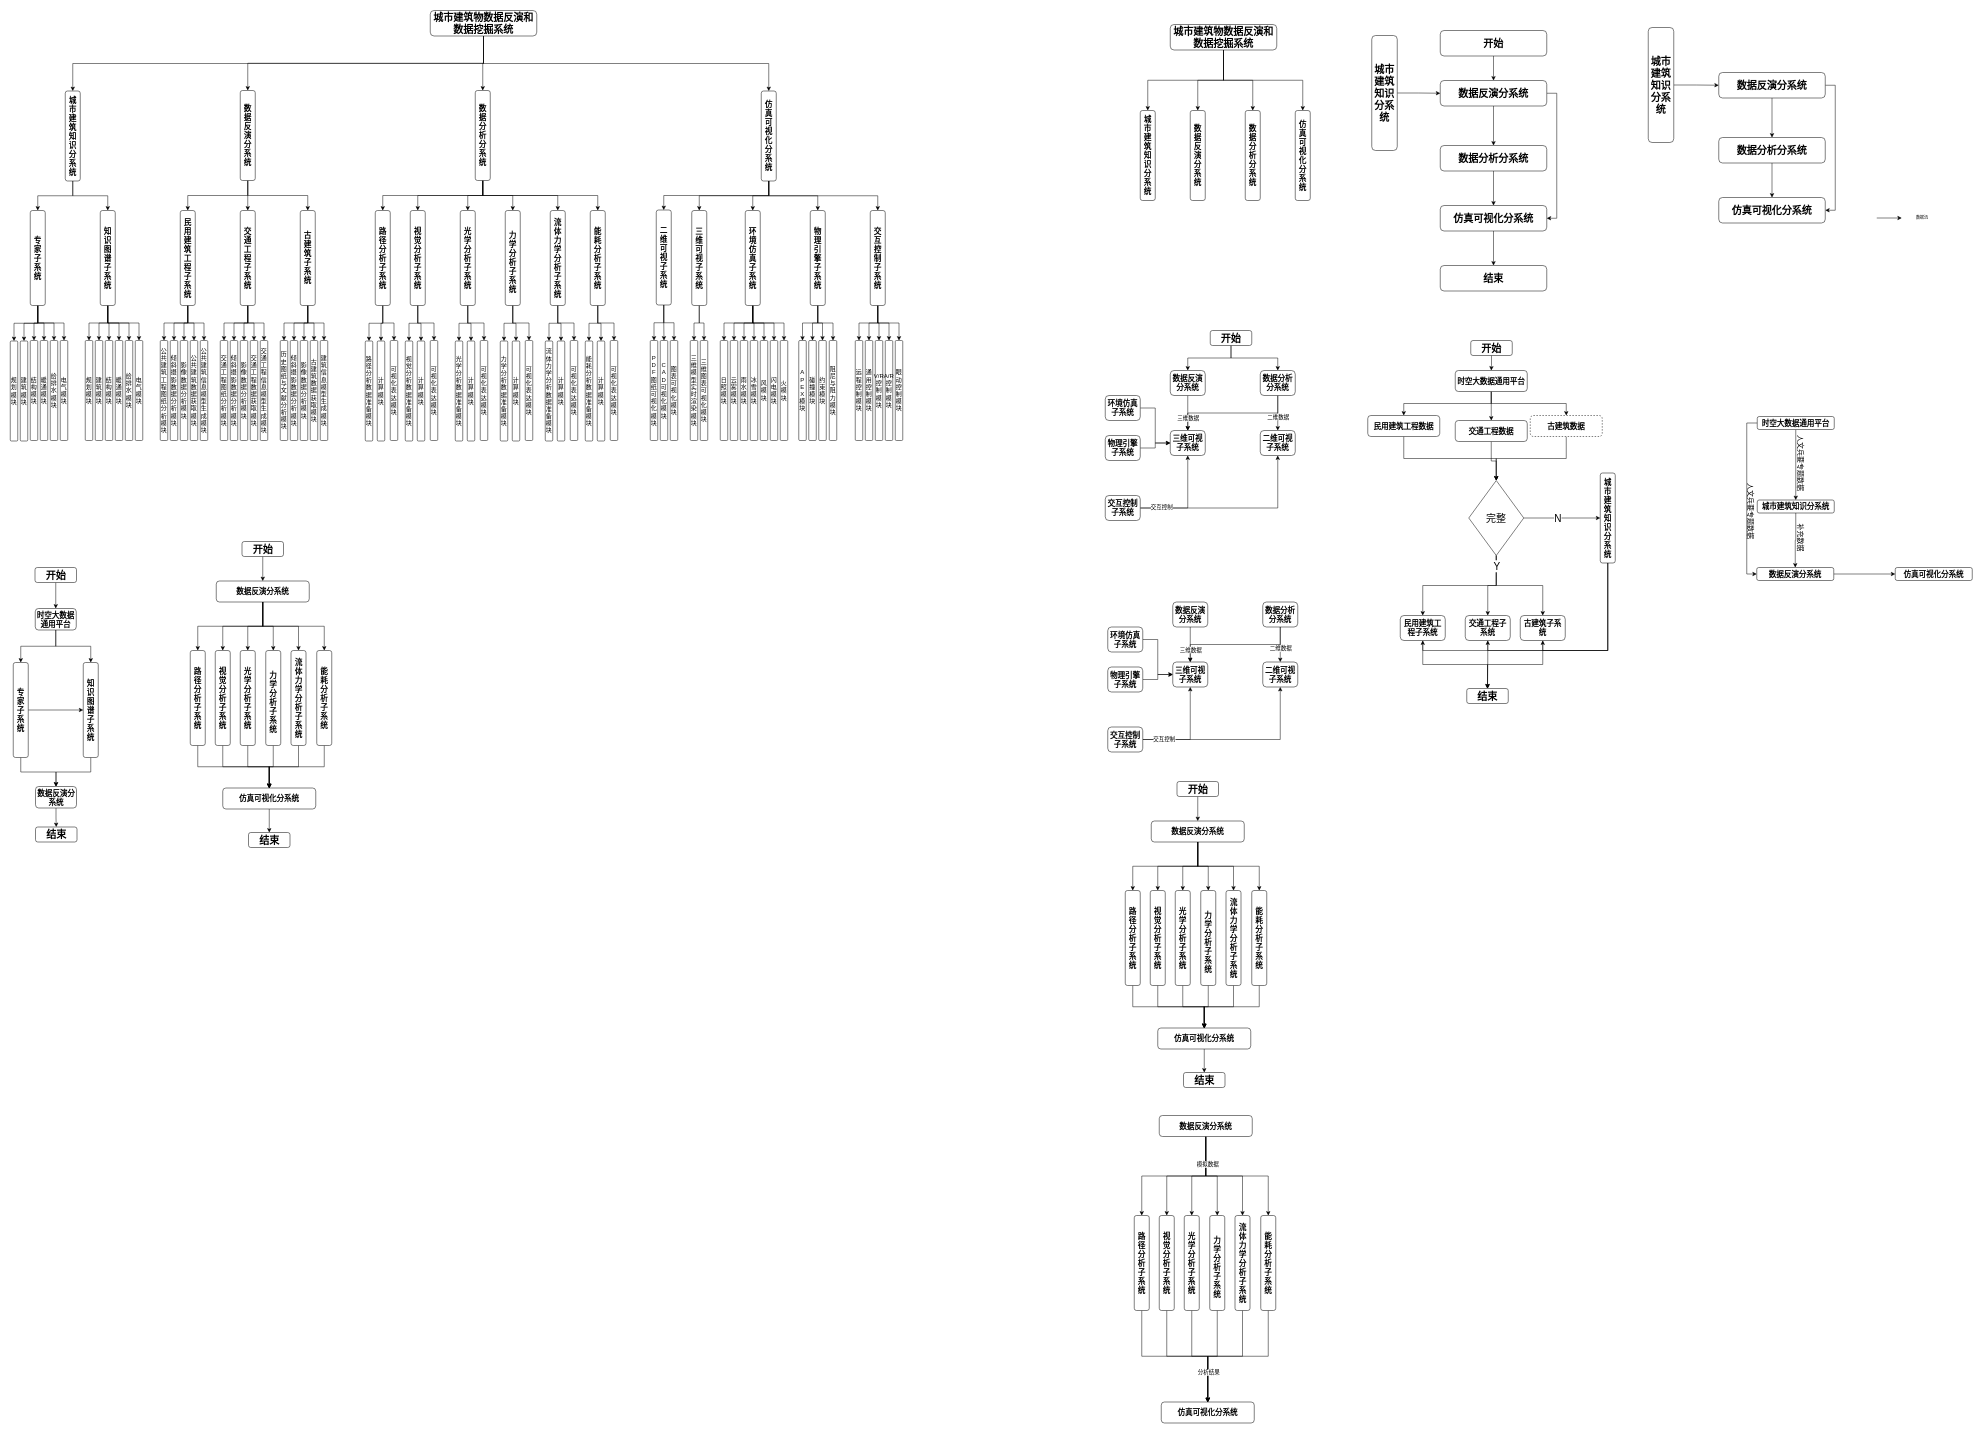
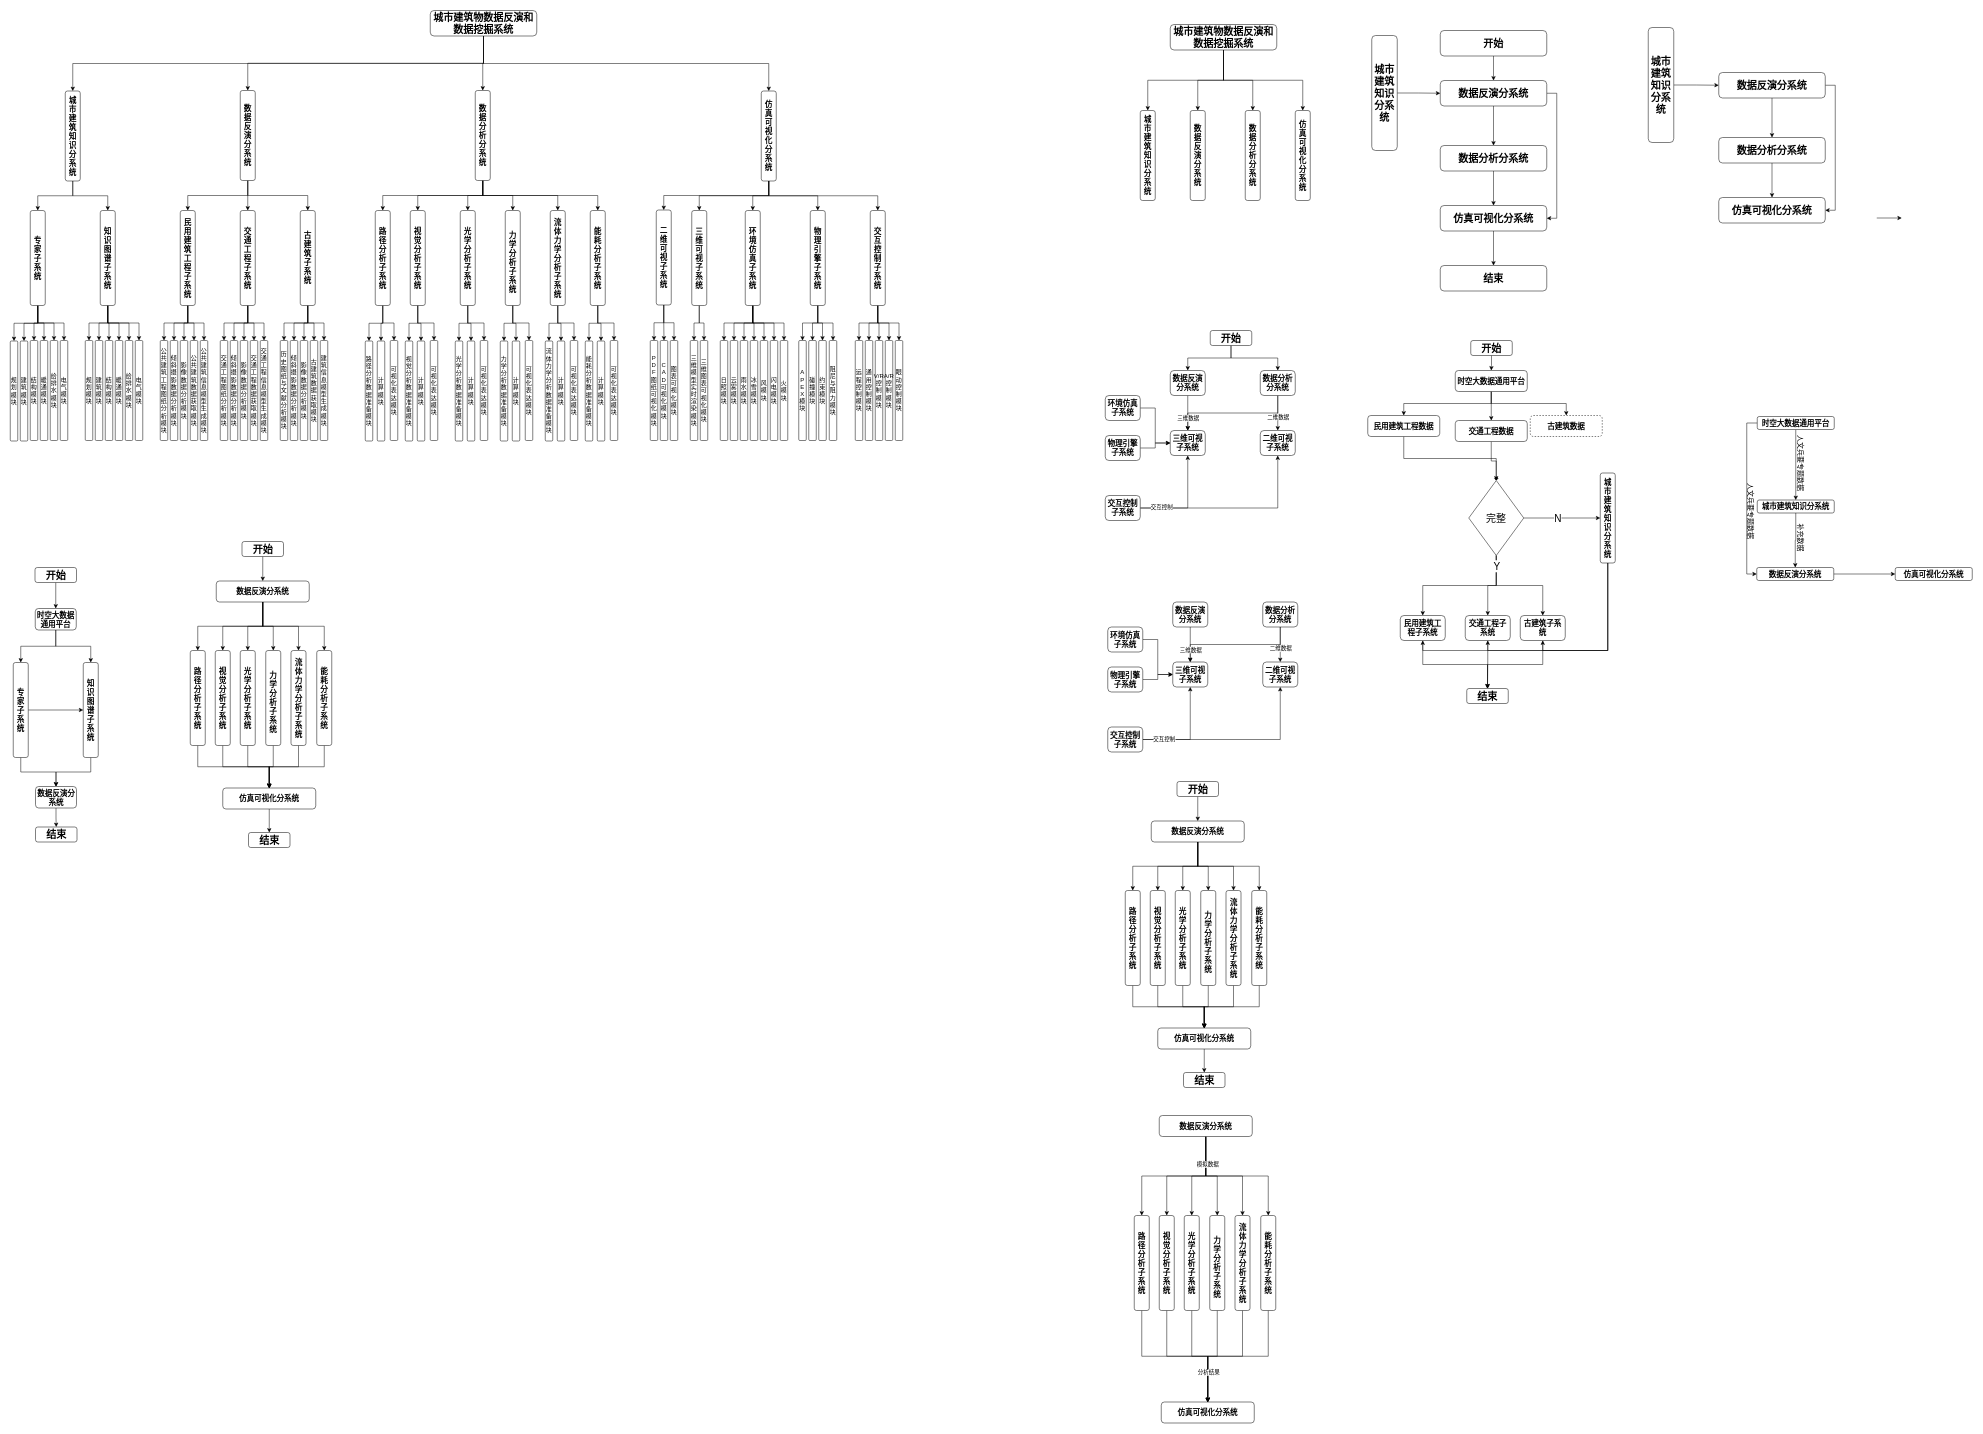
- <mxCell id="191" value="数据流" style="text;html=1;strokeColor=none;fillColor=none;align=center;verticalAlign=middle;whiteSpace=wrap;rounded=0;labelBackgroundColor=none;fontSize=8;" vertex="1" parent="1"><mxGeometry x="3819" y="425" width="50" height="20" as="geometry" /></mxCell>
- <mxCell id="216" style="edgeStyle=orthogonalEdgeStyle;rounded=0;orthogonalLoop=1;jettySize=auto;html=1;fontSize=20;exitX=0.5;exitY=1;exitDx=0;exitDy=0;" edge="1" parent="1" source="217" target="224"><mxGeometry relative="1" as="geometry" /></mxCell>
- <mxCell id="214" style="edgeStyle=orthogonalEdgeStyle;rounded=0;orthogonalLoop=1;jettySize=auto;html=1;entryX=0.5;entryY=0;entryDx=0;entryDy=0;fontSize=20;" edge="1" parent="1" source="215" target="224"><mxGeometry relative="1" as="geometry" /></mxCell>
+ <mxCell id="214" style="edgeStyle=orthogonalEdgeStyle;rounded=0;orthogonalLoop=1;jettySize=auto;html=1;entryX=0.5;entryY=0;entryDx=0;entryDy=0;fontSize=20;endArrow=diamond;" edge="1" parent="1" source="215" target="224"><mxGeometry relative="1" as="geometry" /></mxCell>
